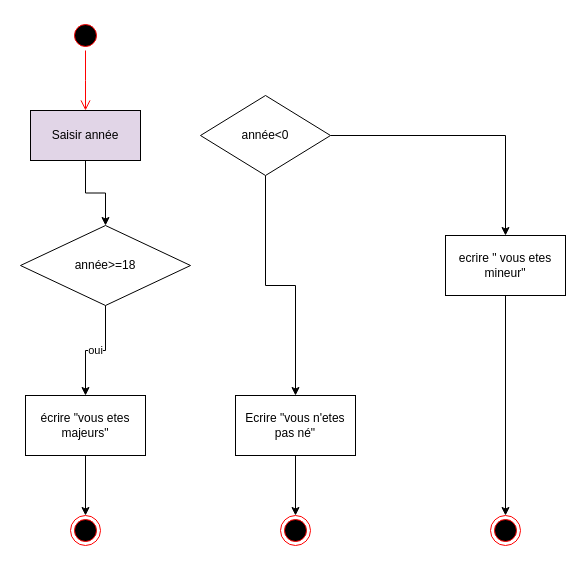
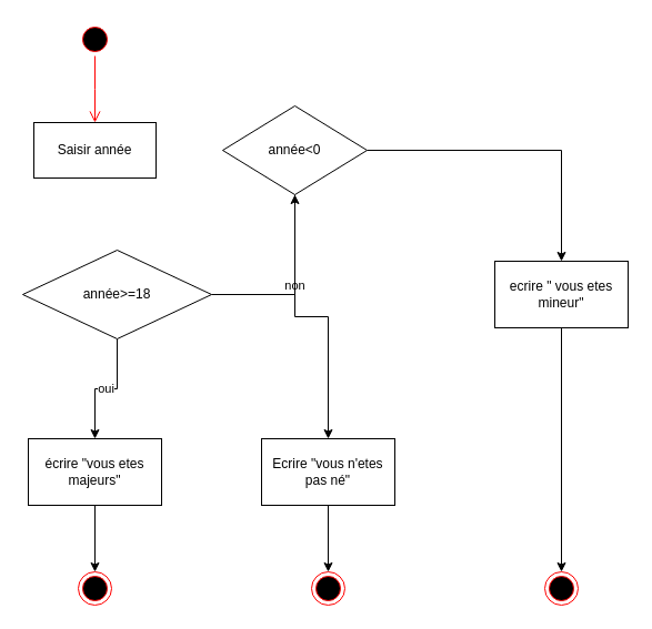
- <mxCell id="5" value="Saisir année" style="html=1;whiteSpace=wrap;fillColor=#e1d5e7;" vertex="1" parent="1"><mxGeometry x="30" y="110" width="110" height="50" as="geometry" /></mxCell>
+ <mxCell id="5" value="Saisir année" style="html=1;whiteSpace=wrap;" vertex="1" parent="1"><mxGeometry x="30" y="110" width="110" height="50" as="geometry" /></mxCell>
- <mxCell id="4" value="" style="edgeStyle=orthogonalEdgeStyle;rounded=0;orthogonalLoop=1;jettySize=auto;html=1;" edge="1" parent="1" source="5" target="8"><mxGeometry relative="1" as="geometry" /></mxCell>
+ <mxCell id="7" value="non" style="edgeStyle=orthogonalEdgeStyle;rounded=0;orthogonalLoop=1;jettySize=auto;html=1;" edge="1" parent="1" source="8" target="13"><mxGeometry relative="1" as="geometry" /></mxCell>
